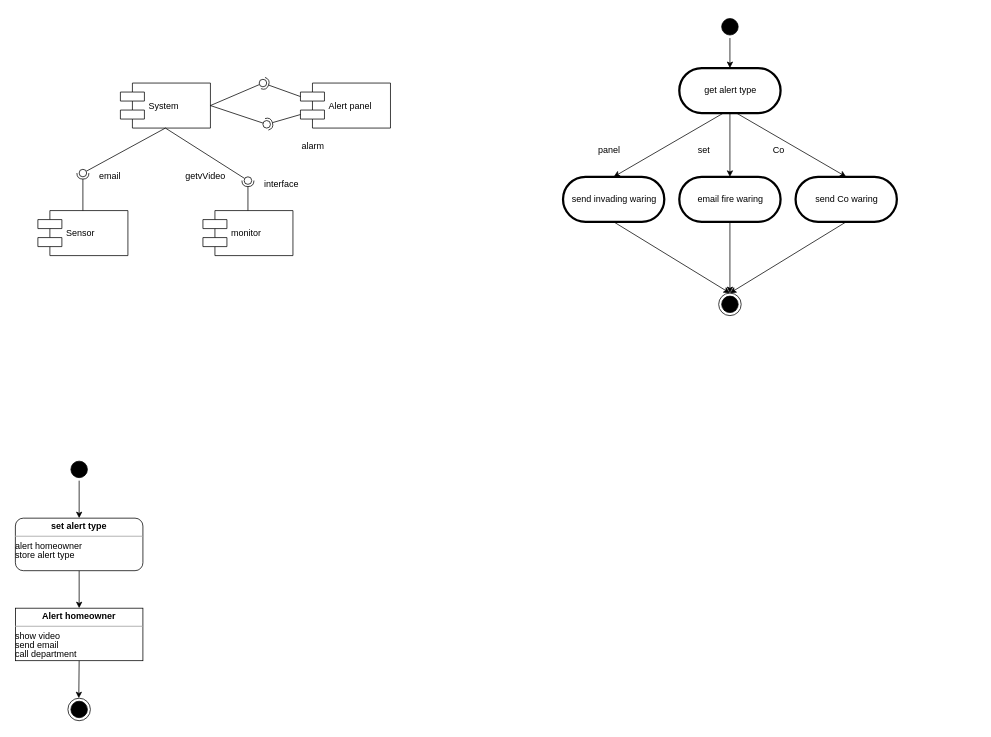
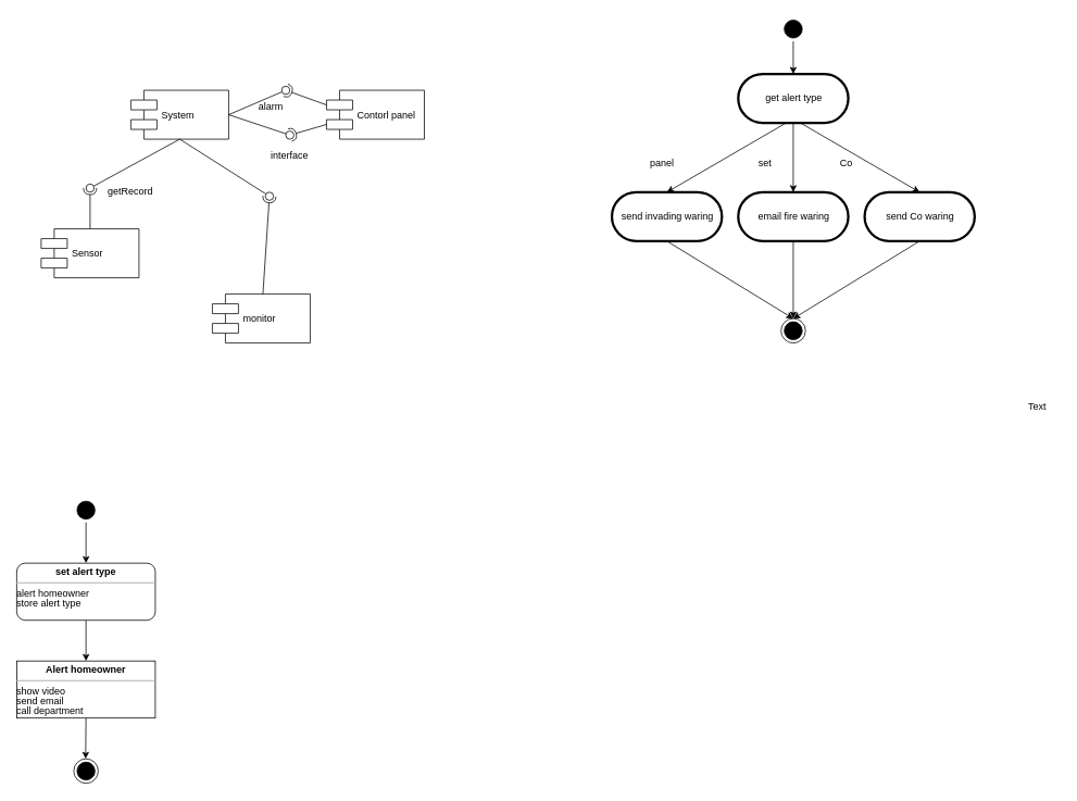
- <mxCell id="3" value="Alert panel" style="shape=component;align=left;spacingLeft=36;" vertex="1" parent="1"><mxGeometry x="400" y="110" width="120" height="60" as="geometry" /></mxCell>
+ <mxCell id="3" value="Contorl panel" style="shape=component;align=left;spacingLeft=36;" vertex="1" parent="1"><mxGeometry x="400" y="110" width="120" height="60" as="geometry" /></mxCell>
- <mxCell id="9" value="alarm" style="text;html=1;resizable=0;points=[];autosize=1;align=left;verticalAlign=top;spacingTop=-4;" vertex="1" parent="1"><mxGeometry x="400" y="185" width="50" height="20" as="geometry" /></mxCell>
+ <mxCell id="9" value="alarm" style="text;html=1;resizable=0;points=[];autosize=1;align=left;verticalAlign=top;spacingTop=-4;" vertex="1" parent="1"><mxGeometry x="315" y="120" width="50" height="20" as="geometry" /></mxCell>
- <mxCell id="21" value="email" style="text;html=1;resizable=0;points=[];autosize=1;align=left;verticalAlign=top;spacingTop=-4;" vertex="1" parent="1"><mxGeometry x="130" y="225" width="70" height="20" as="geometry" /></mxCell>
+ <mxCell id="21" value="getRecord" style="text;html=1;resizable=0;points=[];autosize=1;align=left;verticalAlign=top;spacingTop=-4;" vertex="1" parent="1"><mxGeometry x="130" y="225" width="70" height="20" as="geometry" /></mxCell>
- <mxCell id="20" value="getvVideo" style="text;html=1;resizable=0;points=[];autosize=1;align=left;verticalAlign=top;spacingTop=-4;" vertex="1" parent="1"><mxGeometry x="245" y="225" width="70" height="20" as="geometry" /></mxCell>
- <mxCell id="13" value="interface&amp;nbsp;" style="text;html=1;resizable=0;points=[];autosize=1;align=left;verticalAlign=top;spacingTop=-4;" vertex="1" parent="1"><mxGeometry x="350" y="235" width="60" height="20" as="geometry" /></mxCell>
+ <mxCell id="13" value="interface&amp;nbsp;" style="text;html=1;resizable=0;points=[];autosize=1;align=left;verticalAlign=top;spacingTop=-4;" vertex="1" parent="1"><mxGeometry x="330" y="180" width="60" height="20" as="geometry" /></mxCell>
- <mxCell id="4" value="monitor" style="shape=component;align=left;spacingLeft=36;" vertex="1" parent="1"><mxGeometry x="270" y="280" width="120" height="60" as="geometry" /></mxCell>
+ <mxCell id="4" value="monitor" style="shape=component;align=left;spacingLeft=36;" vertex="1" parent="1"><mxGeometry x="260" y="360" width="120" height="60" as="geometry" /></mxCell>
+ <mxCell id="46" value="Text" style="text;html=1;resizable=0;points=[];autosize=1;align=left;verticalAlign=top;spacingTop=-4;" vertex="1" parent="1"><mxGeometry x="1259" y="488" width="40" height="20" as="geometry" /></mxCell>
